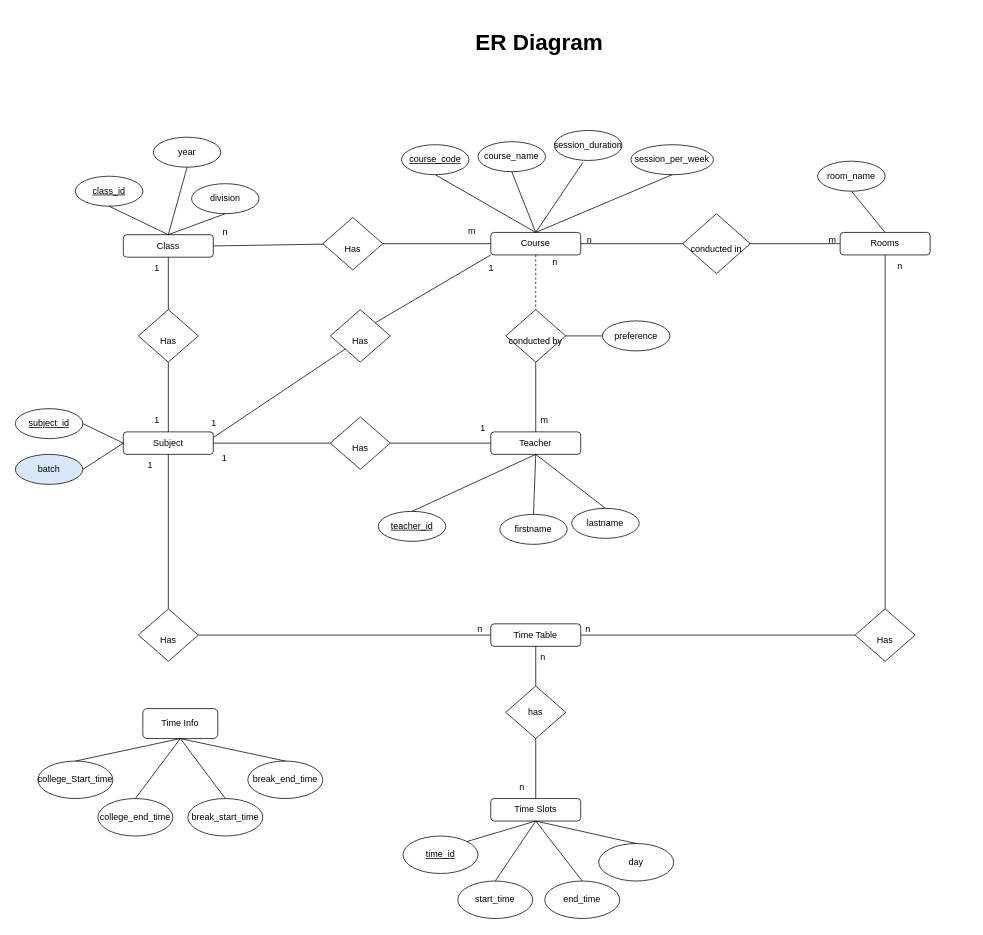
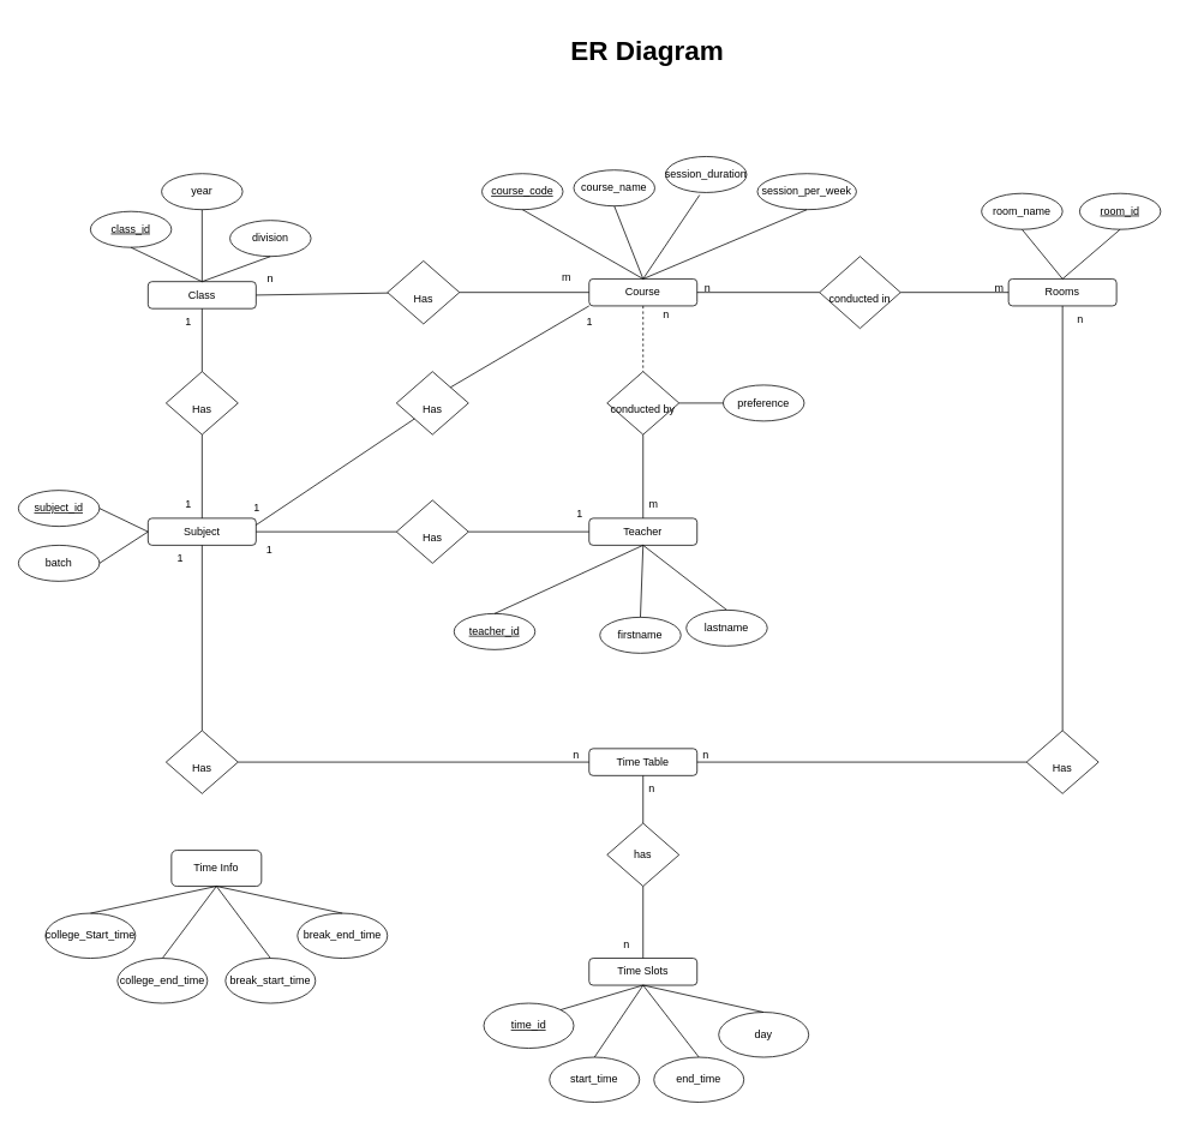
- <mxCell id="15" value="year" style="ellipse;whiteSpace=wrap;html=1;fontSize=12;" parent="1" vertex="1"><mxGeometry x="204" y="182" width="90" height="40" as="geometry" /></mxCell>
+ <mxCell id="15" value="year" style="ellipse;whiteSpace=wrap;html=1;fontSize=12;" parent="1" vertex="1"><mxGeometry x="179" y="192" width="90" height="40" as="geometry" /></mxCell>
+ <mxCell id="28" value="room_id" style="ellipse;whiteSpace=wrap;html=1;fontSize=12;fontStyle=4;" parent="1" vertex="1"><mxGeometry x="1199" y="214" width="90" height="40" as="geometry" /></mxCell>
+ <mxCell id="30" value="" style="endArrow=none;html=1;rounded=0;fontSize=12;entryX=0.5;entryY=1;entryDx=0;entryDy=0;exitX=0.5;exitY=0;exitDx=0;exitDy=0;" parent="1" source="4" target="28" edge="1"><mxGeometry width="50" height="50" relative="1" as="geometry"><mxPoint x="469" y="682" as="sourcePoint" /><mxPoint x="519" y="632" as="targetPoint" /></mxGeometry></mxCell>
- <mxCell id="70" value="batch" style="ellipse;whiteSpace=wrap;html=1;fontSize=12;fillColor=#dae8fc;" parent="1" vertex="1"><mxGeometry x="20" y="605" width="90" height="40" as="geometry" /></mxCell>
+ <mxCell id="70" value="batch" style="ellipse;whiteSpace=wrap;html=1;fontSize=12;" parent="1" vertex="1"><mxGeometry x="20" y="605" width="90" height="40" as="geometry" /></mxCell>
